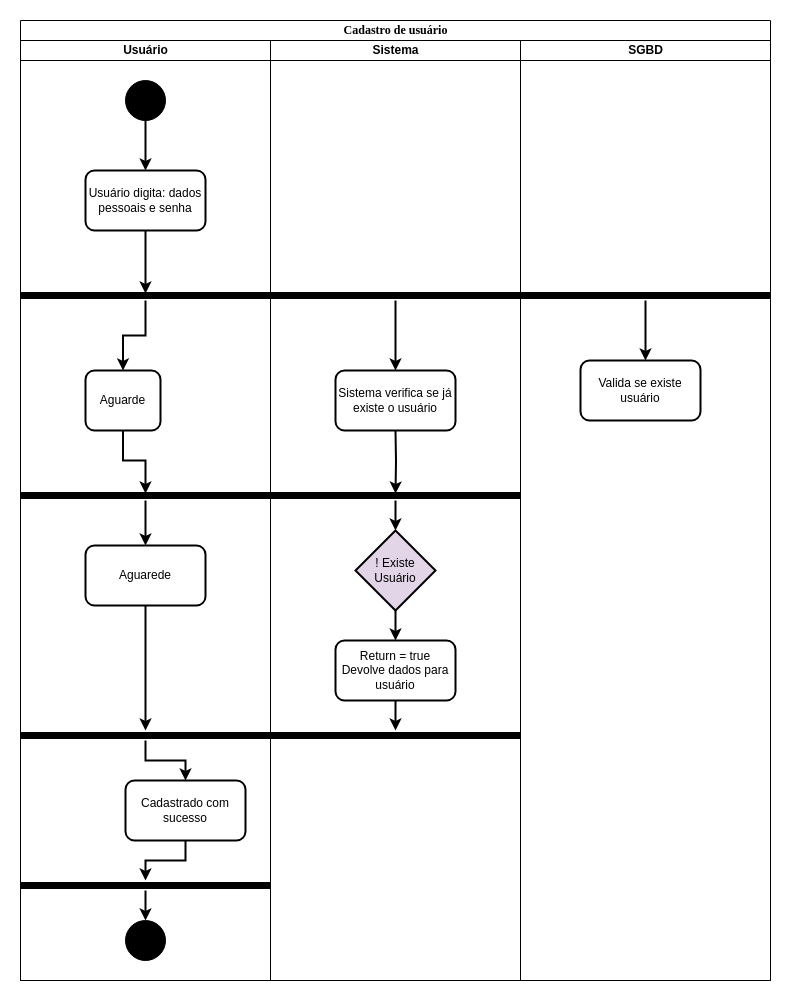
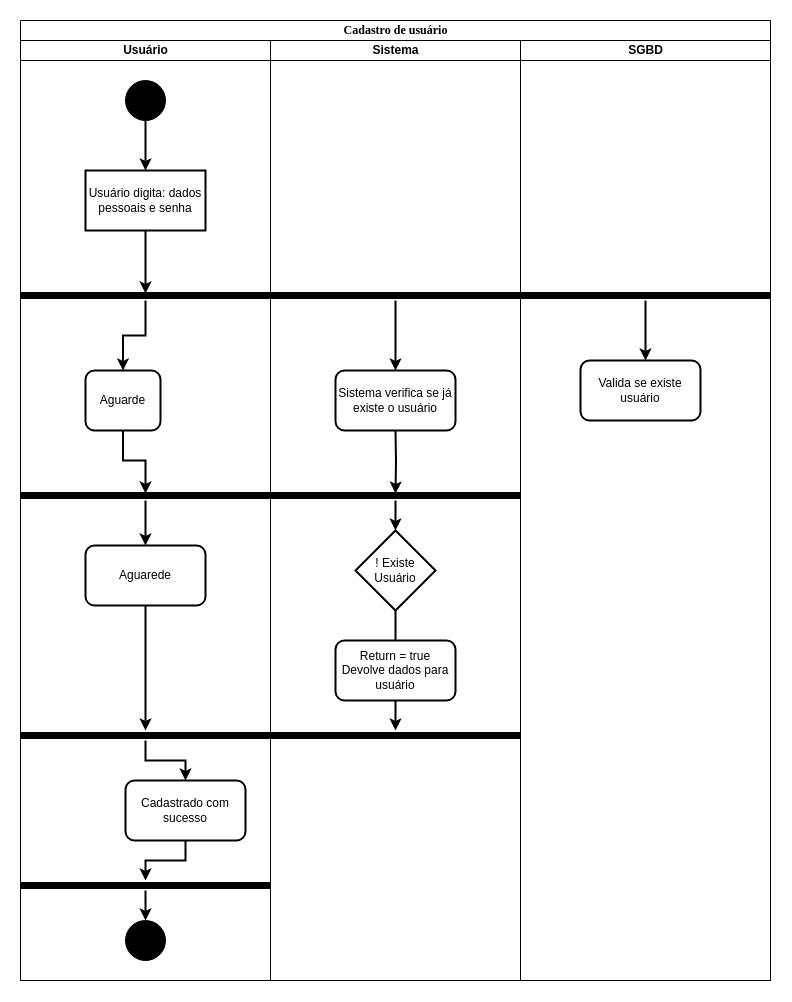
- <mxCell id="11" value="Usuário digita: dados pessoais e senha" style="rounded=1;whiteSpace=wrap;html=1;strokeWidth=2;" vertex="1" parent="3"><mxGeometry x="65" y="130" width="120" height="60" as="geometry" /></mxCell>
+ <mxCell id="11" value="Usuário digita: dados pessoais e senha" style="whiteSpace=wrap;html=1;strokeWidth=2;rounded=0;" vertex="1" parent="3"><mxGeometry x="65" y="130" width="120" height="60" as="geometry" /></mxCell>
- <mxCell id="22" value="! Existe&lt;br&gt;Usuário" style="rhombus;whiteSpace=wrap;html=1;strokeWidth=2;fillColor=#e1d5e7;" vertex="1" parent="17"><mxGeometry x="85" y="490" width="80" height="80" as="geometry" /></mxCell>
+ <mxCell id="22" value="! Existe&lt;br&gt;Usuário" style="rhombus;whiteSpace=wrap;html=1;strokeWidth=2;" vertex="1" parent="17"><mxGeometry x="85" y="490" width="80" height="80" as="geometry" /></mxCell>
- <mxCell id="21" style="edgeStyle=orthogonalEdgeStyle;rounded=0;orthogonalLoop=1;jettySize=auto;html=1;entryX=0.5;entryY=0;entryDx=0;entryDy=0;strokeColor=#000000;strokeWidth=2;" edge="1" parent="17" source="22" target="20"><mxGeometry relative="1" as="geometry" /></mxCell>
+ <mxCell id="21" style="edgeStyle=orthogonalEdgeStyle;rounded=0;orthogonalLoop=1;jettySize=auto;html=1;entryX=0.5;entryY=0;entryDx=0;entryDy=0;strokeColor=#000000;strokeWidth=2;endArrow=none;" edge="1" parent="17" source="22" target="20"><mxGeometry relative="1" as="geometry" /></mxCell>
